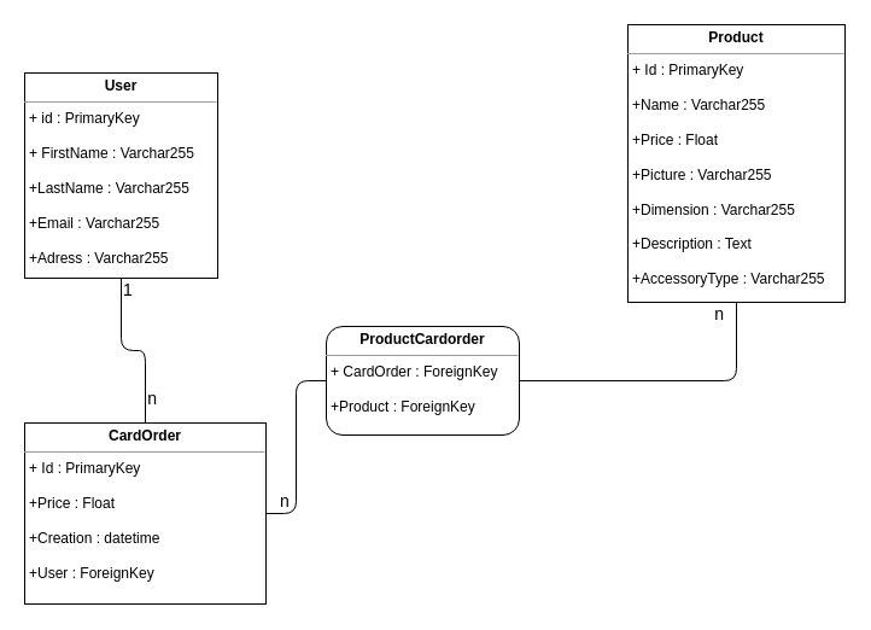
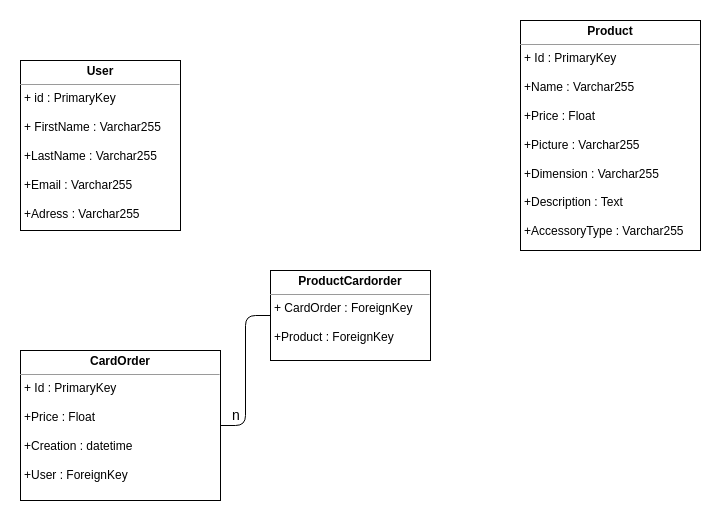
- <mxCell id="6" value="" style="endArrow=none;html=1;edgeStyle=orthogonalEdgeStyle;exitX=0.5;exitY=1;exitDx=0;exitDy=0;entryX=0.5;entryY=0;entryDx=0;entryDy=0;" edge="1" parent="1" source="2" target="3"><mxGeometry relative="1" as="geometry"><mxPoint x="10" y="290" as="sourcePoint" /><mxPoint x="170" y="290" as="targetPoint" /></mxGeometry></mxCell>
- <mxCell id="7" value="&lt;font style=&quot;font-size: 14px&quot;&gt;1&lt;/font&gt;" style="edgeLabel;resizable=0;html=1;align=left;verticalAlign=bottom;" connectable="0" vertex="1" parent="6"><mxGeometry x="-1" relative="1" as="geometry"><mxPoint y="20" as="offset" /></mxGeometry></mxCell>
- <mxCell id="8" value="&lt;font style=&quot;font-size: 14px&quot;&gt;n&lt;/font&gt;" style="edgeLabel;resizable=0;html=1;align=right;verticalAlign=bottom;" connectable="0" vertex="1" parent="6"><mxGeometry x="1" relative="1" as="geometry"><mxPoint x="10" y="-10" as="offset" /></mxGeometry></mxCell>
- <mxCell id="5" value="&lt;p style=&quot;margin: 0px ; margin-top: 4px ; text-align: center&quot;&gt;&lt;b&gt;ProductCardorder&lt;/b&gt;&lt;/p&gt;&lt;hr size=&quot;1&quot;&gt;&lt;p style=&quot;margin: 0px ; margin-left: 4px&quot;&gt;+ CardOrder : ForeignKey&lt;/p&gt;&lt;p style=&quot;margin: 0px ; margin-left: 4px&quot;&gt;&lt;br&gt;&lt;/p&gt;&lt;p style=&quot;margin: 0px ; margin-left: 4px&quot;&gt;+Product : ForeignKey&lt;/p&gt;" style="verticalAlign=top;align=left;overflow=fill;fontSize=12;fontFamily=Helvetica;html=1;rounded=1;" vertex="1" parent="1"><mxGeometry x="270" y="270" width="160" height="90" as="geometry" /></mxCell>
+ <mxCell id="5" value="&lt;p style=&quot;margin: 0px ; margin-top: 4px ; text-align: center&quot;&gt;&lt;b&gt;ProductCardorder&lt;/b&gt;&lt;/p&gt;&lt;hr size=&quot;1&quot;&gt;&lt;p style=&quot;margin: 0px ; margin-left: 4px&quot;&gt;+ CardOrder : ForeignKey&lt;/p&gt;&lt;p style=&quot;margin: 0px ; margin-left: 4px&quot;&gt;&lt;br&gt;&lt;/p&gt;&lt;p style=&quot;margin: 0px ; margin-left: 4px&quot;&gt;+Product : ForeignKey&lt;/p&gt;" style="verticalAlign=top;align=left;overflow=fill;fontSize=12;fontFamily=Helvetica;html=1;" vertex="1" parent="1"><mxGeometry x="270" y="270" width="160" height="90" as="geometry" /></mxCell>
- <mxCell id="11" value="" style="endArrow=none;html=1;edgeStyle=orthogonalEdgeStyle;exitX=1;exitY=0.5;exitDx=0;exitDy=0;" edge="1" parent="1" source="5" target="4"><mxGeometry relative="1" as="geometry"><mxPoint x="480" y="330" as="sourcePoint" /><mxPoint x="640" y="330" as="targetPoint" /></mxGeometry></mxCell>
- <mxCell id="12" value="&lt;font style=&quot;font-size: 14px&quot;&gt;n&lt;/font&gt;" style="edgeLabel;resizable=0;html=1;align=right;verticalAlign=bottom;" connectable="0" vertex="1" parent="11"><mxGeometry x="1" relative="1" as="geometry"><mxPoint x="-10" y="19.65" as="offset" /></mxGeometry></mxCell>
